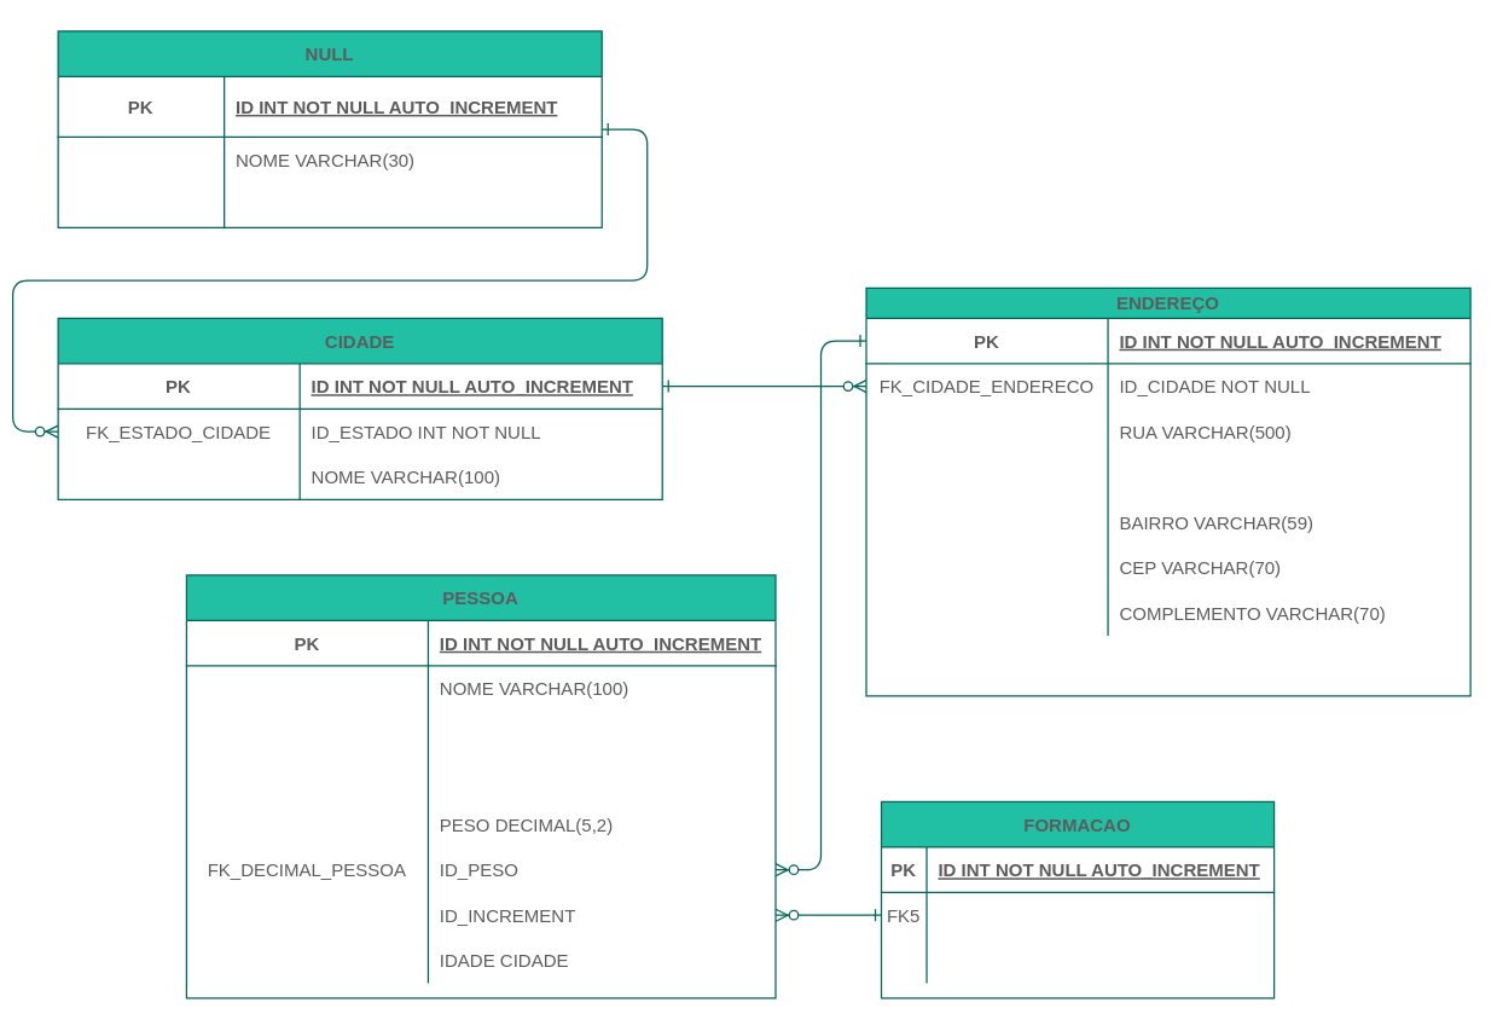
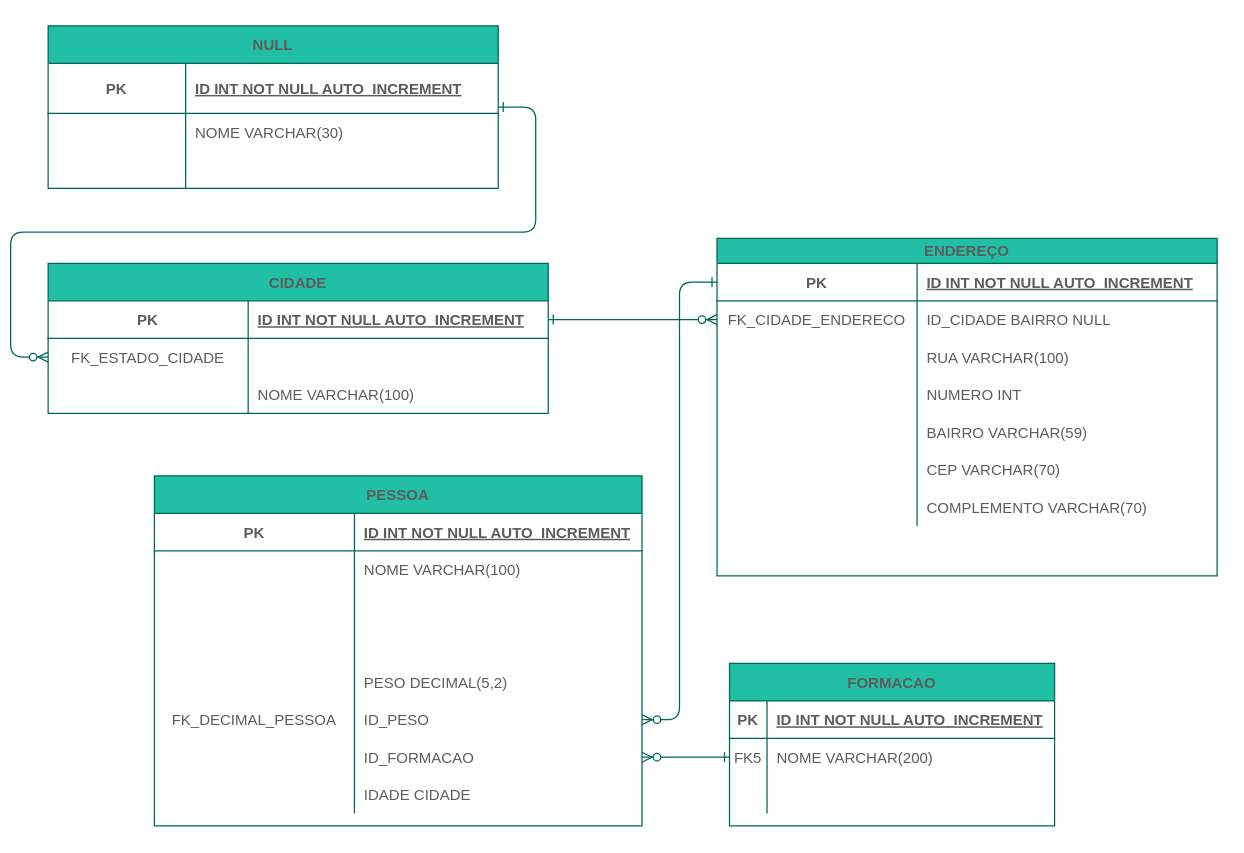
- <mxCell id="51" value="ID_CIDADE NOT NULL" style="shape=partialRectangle;overflow=hidden;connectable=0;fillColor=none;top=0;left=0;bottom=0;right=0;align=left;spacingLeft=6;strokeColor=#006658;fontColor=#5C5C5C;" vertex="1" parent="49"><mxGeometry x="160" width="240" height="30" as="geometry" /></mxCell>
+ <mxCell id="51" value="ID_CIDADE BAIRRO NULL" style="shape=partialRectangle;overflow=hidden;connectable=0;fillColor=none;top=0;left=0;bottom=0;right=0;align=left;spacingLeft=6;strokeColor=#006658;fontColor=#5C5C5C;" vertex="1" parent="49"><mxGeometry x="160" width="240" height="30" as="geometry" /></mxCell>
- <mxCell id="9" value="ID_ESTADO INT NOT NULL" style="shape=partialRectangle;overflow=hidden;connectable=0;fillColor=none;top=0;left=0;bottom=0;right=0;align=left;spacingLeft=6;strokeColor=#006658;fontColor=#5C5C5C;" parent="7" vertex="1"><mxGeometry x="160" width="240" height="30" as="geometry" /></mxCell>
- <mxCell id="54" value="RUA VARCHAR(500)" style="shape=partialRectangle;overflow=hidden;connectable=0;fillColor=none;top=0;left=0;bottom=0;right=0;align=left;spacingLeft=6;strokeColor=#006658;fontColor=#5C5C5C;" vertex="1" parent="52"><mxGeometry x="160" width="240" height="30" as="geometry" /></mxCell>
+ <mxCell id="54" value="RUA VARCHAR(100)" style="shape=partialRectangle;overflow=hidden;connectable=0;fillColor=none;top=0;left=0;bottom=0;right=0;align=left;spacingLeft=6;strokeColor=#006658;fontColor=#5C5C5C;" vertex="1" parent="52"><mxGeometry x="160" width="240" height="30" as="geometry" /></mxCell>
+ <mxCell id="57" value="NUMERO INT" style="shape=partialRectangle;overflow=hidden;connectable=0;fillColor=none;top=0;left=0;bottom=0;right=0;align=left;spacingLeft=6;strokeColor=#006658;fontColor=#5C5C5C;" vertex="1" parent="55"><mxGeometry x="160" width="240" height="30" as="geometry" /></mxCell>
+ <mxCell id="77" value="NOME VARCHAR(200)" style="shape=partialRectangle;overflow=hidden;connectable=0;fillColor=none;top=0;left=0;bottom=0;right=0;align=left;spacingLeft=6;strokeColor=#006658;fontColor=#5C5C5C;" vertex="1" parent="75"><mxGeometry x="30" width="230" height="30" as="geometry" /></mxCell>
- <mxCell id="31" value="ID_INCREMENT" style="shape=partialRectangle;overflow=hidden;connectable=0;fillColor=none;top=0;left=0;bottom=0;right=0;align=left;spacingLeft=6;strokeColor=#006658;fontColor=#5C5C5C;" vertex="1" parent="30"><mxGeometry x="160" width="230" height="30" as="geometry" /></mxCell>
+ <mxCell id="31" value="ID_FORMACAO" style="shape=partialRectangle;overflow=hidden;connectable=0;fillColor=none;top=0;left=0;bottom=0;right=0;align=left;spacingLeft=6;strokeColor=#006658;fontColor=#5C5C5C;" vertex="1" parent="30"><mxGeometry x="160" width="230" height="30" as="geometry" /></mxCell>
